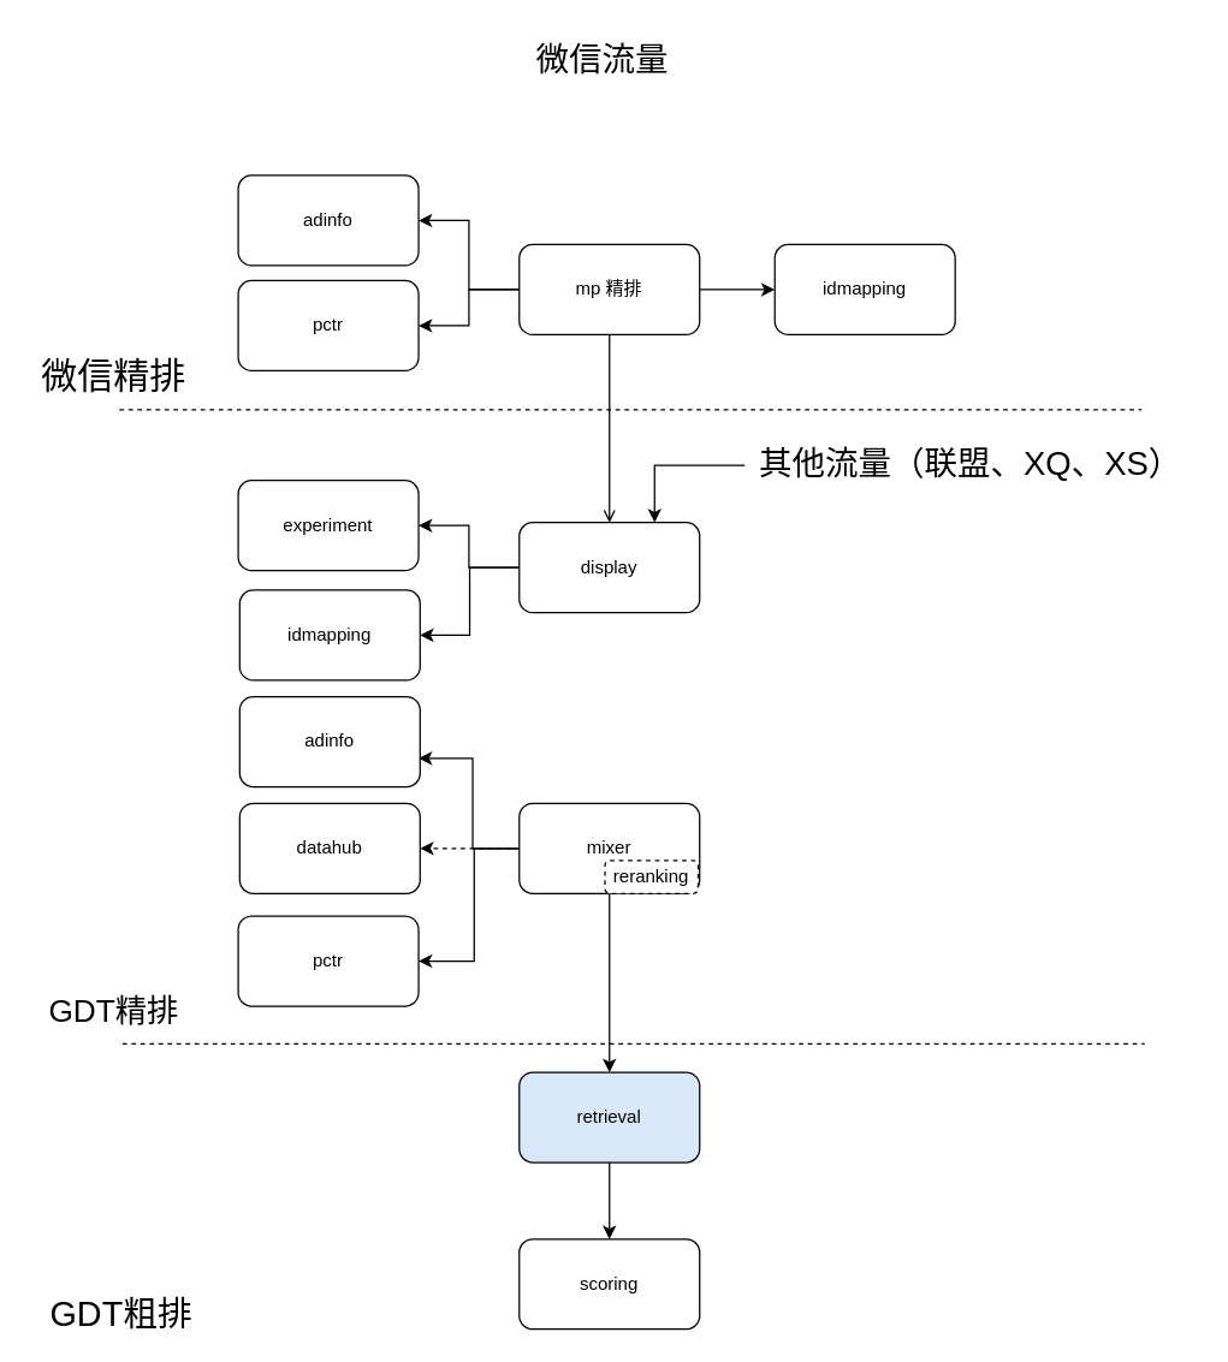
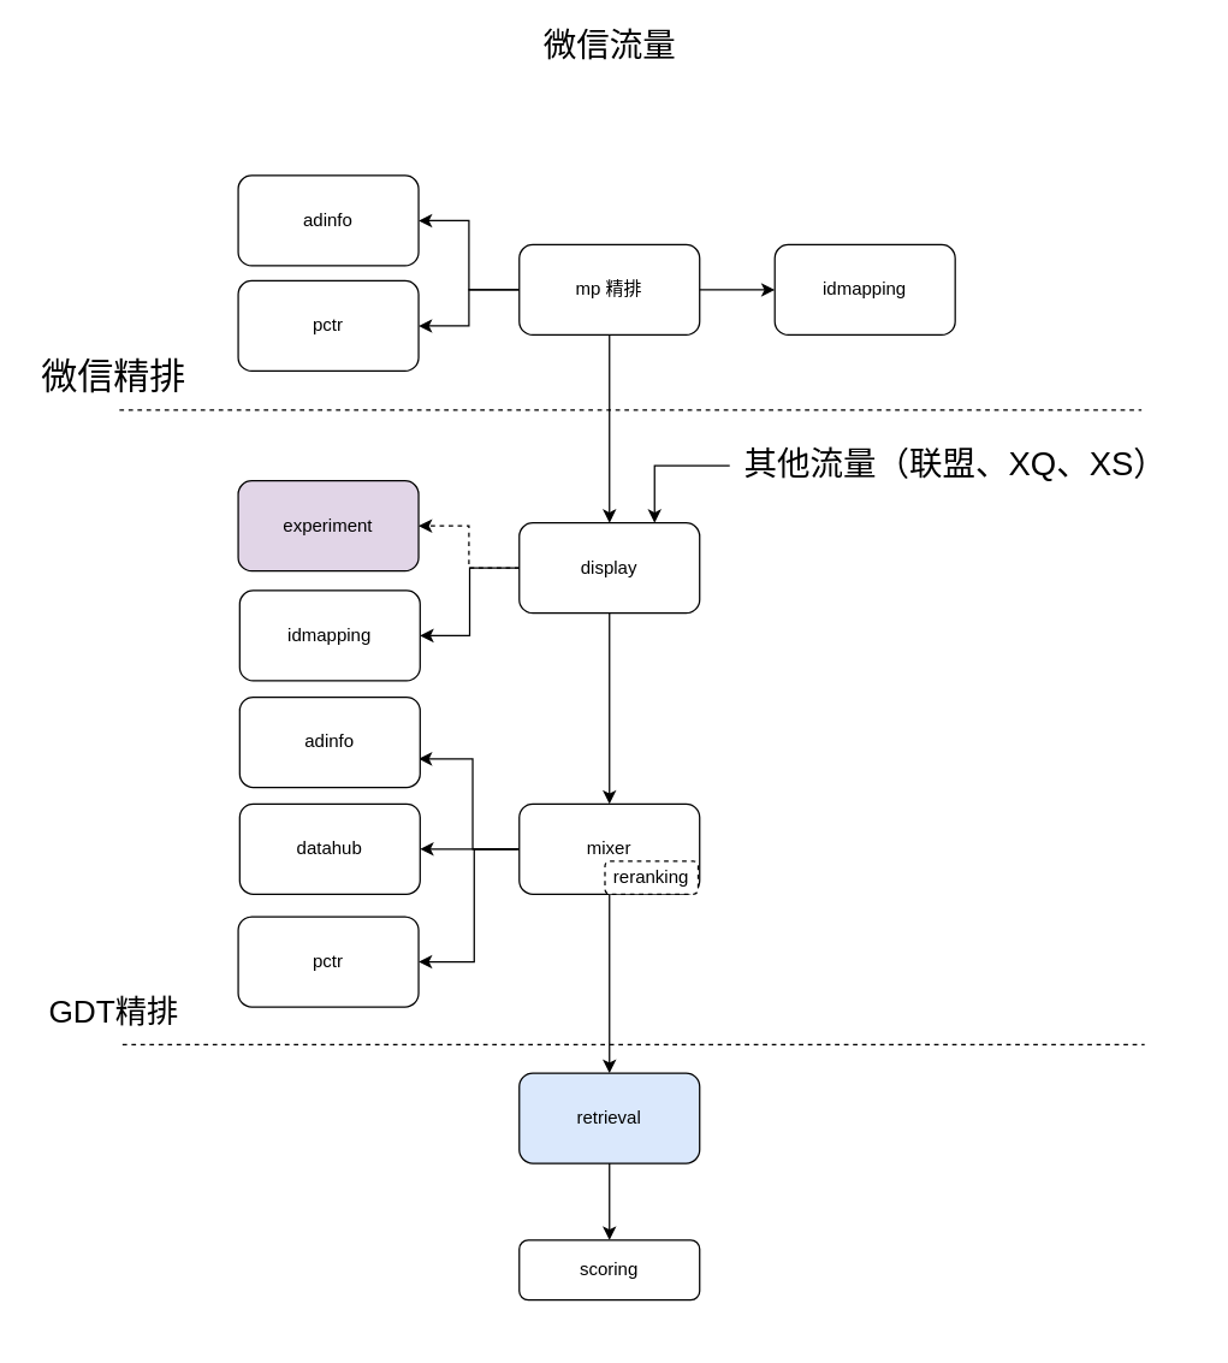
- <mxCell id="34" value="&lt;font style=&quot;font-size: 22px;&quot;&gt;微信流量&lt;/font&gt;" style="text;html=1;align=center;verticalAlign=middle;resizable=0;points=[];autosize=1;strokeColor=none;fillColor=none;" vertex="1" parent="1"><mxGeometry x="350" y="30" width="100" height="20" as="geometry" /></mxCell>
+ <mxCell id="34" value="&lt;font style=&quot;font-size: 22px;&quot;&gt;微信流量&lt;/font&gt;" style="text;html=1;align=center;verticalAlign=middle;resizable=0;points=[];autosize=1;strokeColor=none;fillColor=none;" vertex="1" parent="1"><mxGeometry x="355" y="20" width="100" height="20" as="geometry" /></mxCell>
- <mxCell id="36" value="&lt;font style=&quot;font-size: 22px;&quot;&gt;其他流量（联盟、XQ、XS）&lt;/font&gt;" style="text;html=1;align=center;verticalAlign=middle;resizable=0;points=[];autosize=1;strokeColor=none;fillColor=none;" vertex="1" parent="1"><mxGeometry x="495" y="299" width="300" height="20" as="geometry" /></mxCell>
+ <mxCell id="36" value="&lt;font style=&quot;font-size: 22px;&quot;&gt;其他流量（联盟、XQ、XS）&lt;/font&gt;" style="text;html=1;align=center;verticalAlign=middle;resizable=0;points=[];autosize=1;strokeColor=none;fillColor=none;" vertex="1" parent="1"><mxGeometry x="485" y="299" width="300" height="20" as="geometry" /></mxCell>
- <mxCell id="2" value="" style="edgeStyle=orthogonalEdgeStyle;rounded=0;orthogonalLoop=1;jettySize=auto;html=1;endArrow=open;" edge="1" parent="1" source="6" target="10"><mxGeometry relative="1" as="geometry" /></mxCell>
+ <mxCell id="2" value="" style="edgeStyle=orthogonalEdgeStyle;rounded=0;orthogonalLoop=1;jettySize=auto;html=1;" edge="1" parent="1" source="6" target="10"><mxGeometry relative="1" as="geometry" /></mxCell>
- <mxCell id="20" value="experiment" style="whiteSpace=wrap;html=1;rounded=1;" vertex="1" parent="1"><mxGeometry x="158" y="319" width="120" height="60" as="geometry" /></mxCell>
+ <mxCell id="20" value="experiment" style="whiteSpace=wrap;html=1;rounded=1;fillColor=#e1d5e7;" vertex="1" parent="1"><mxGeometry x="158" y="319" width="120" height="60" as="geometry" /></mxCell>
- <mxCell id="8" value="" style="edgeStyle=orthogonalEdgeStyle;rounded=0;orthogonalLoop=1;jettySize=auto;html=1;" edge="1" parent="1" source="10" target="20"><mxGeometry relative="1" as="geometry" /></mxCell>
+ <mxCell id="8" value="" style="edgeStyle=orthogonalEdgeStyle;rounded=0;orthogonalLoop=1;jettySize=auto;html=1;dashed=1;" edge="1" parent="1" source="10" target="20"><mxGeometry relative="1" as="geometry" /></mxCell>
+ <mxCell id="7" value="" style="edgeStyle=orthogonalEdgeStyle;rounded=0;orthogonalLoop=1;jettySize=auto;html=1;" edge="1" parent="1" source="10" target="15"><mxGeometry relative="1" as="geometry" /></mxCell>
- <mxCell id="13" style="edgeStyle=orthogonalEdgeStyle;rounded=0;orthogonalLoop=1;jettySize=auto;html=1;entryX=1;entryY=0.5;entryDx=0;entryDy=0;dashed=1;" edge="1" parent="1" source="15" target="22"><mxGeometry relative="1" as="geometry" /></mxCell>
+ <mxCell id="13" style="edgeStyle=orthogonalEdgeStyle;rounded=0;orthogonalLoop=1;jettySize=auto;html=1;entryX=1;entryY=0.5;entryDx=0;entryDy=0;" edge="1" parent="1" source="15" target="22"><mxGeometry relative="1" as="geometry" /></mxCell>
- <mxCell id="19" value="scoring" style="whiteSpace=wrap;html=1;rounded=1;" vertex="1" parent="1"><mxGeometry x="345" y="824" width="120" height="60" as="geometry" /></mxCell>
+ <mxCell id="19" value="scoring" style="whiteSpace=wrap;html=1;rounded=1;" vertex="1" parent="1"><mxGeometry x="345" y="824" width="120" height="40" as="geometry" /></mxCell>
- <mxCell id="33" value="&lt;font style=&quot;font-size: 23px;&quot;&gt;GDT粗排&lt;/font&gt;" style="text;html=1;align=center;verticalAlign=middle;resizable=0;points=[];autosize=1;strokeColor=none;fillColor=none;" vertex="1" parent="1"><mxGeometry x="25" y="864" width="110" height="20" as="geometry" /></mxCell>
